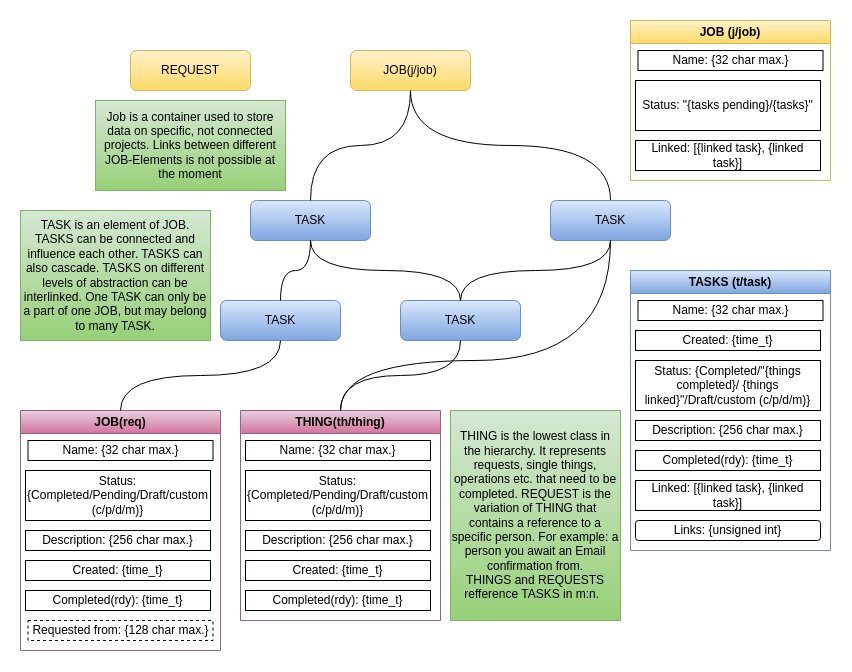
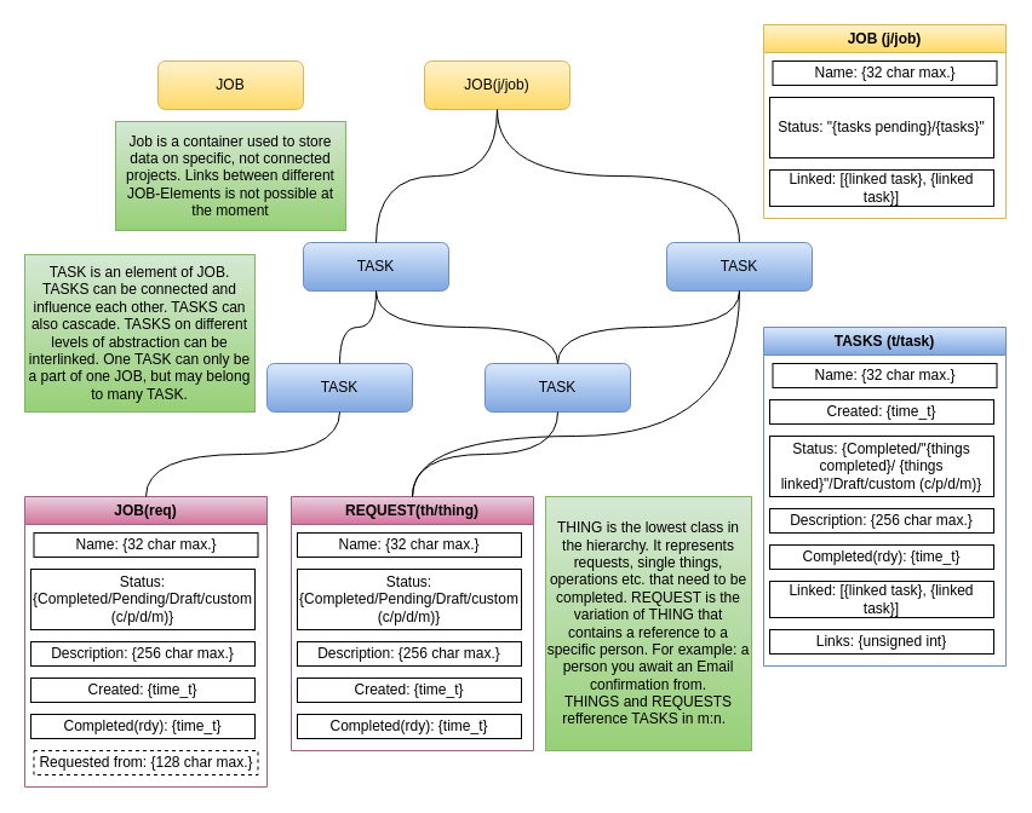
- <mxCell id="4" value="REQUEST" style="rounded=1;whiteSpace=wrap;html=1;fillColor=#fff2cc;strokeColor=#d6b656;gradientColor=#ffd966;" parent="1" vertex="1"><mxGeometry x="130" y="50" width="120" height="40" as="geometry" /></mxCell>
+ <mxCell id="4" value="JOB" style="rounded=1;whiteSpace=wrap;html=1;fillColor=#fff2cc;strokeColor=#d6b656;gradientColor=#ffd966;" parent="1" vertex="1"><mxGeometry x="130" y="50" width="120" height="40" as="geometry" /></mxCell>
- <mxCell id="23" value="THING(th/thing)" style="swimlane;whiteSpace=wrap;html=1;fillColor=#e6d0de;gradientColor=#d5739d;strokeColor=#996185;startSize=23;" vertex="1" parent="1"><mxGeometry x="240" y="410" width="200" height="210" as="geometry"><mxRectangle x="370" y="420" width="130" height="30" as="alternateBounds" /></mxGeometry></mxCell>
+ <mxCell id="23" value="REQUEST(th/thing)" style="swimlane;whiteSpace=wrap;html=1;fillColor=#e6d0de;gradientColor=#d5739d;strokeColor=#996185;startSize=23;" vertex="1" parent="1"><mxGeometry x="240" y="410" width="200" height="210" as="geometry"><mxRectangle x="370" y="420" width="130" height="30" as="alternateBounds" /></mxGeometry></mxCell>
- <mxCell id="37" value="Links: {unsigned int}" style="whiteSpace=wrap;html=1;rounded=1;" vertex="1" parent="30"><mxGeometry x="5" y="250" width="185" height="20" as="geometry" /></mxCell>
+ <mxCell id="37" value="Links: {unsigned int}" style="rounded=0;whiteSpace=wrap;html=1;" vertex="1" parent="30"><mxGeometry x="5" y="250" width="185" height="20" as="geometry" /></mxCell>
